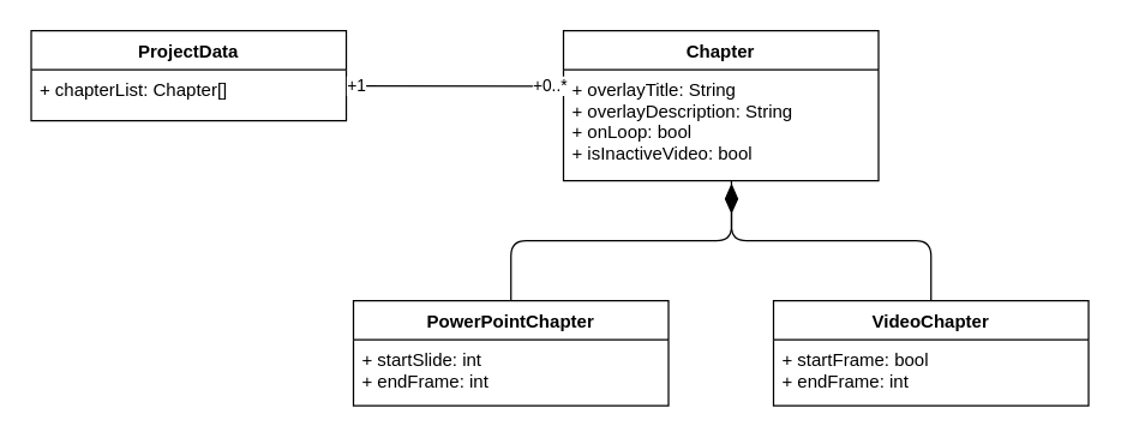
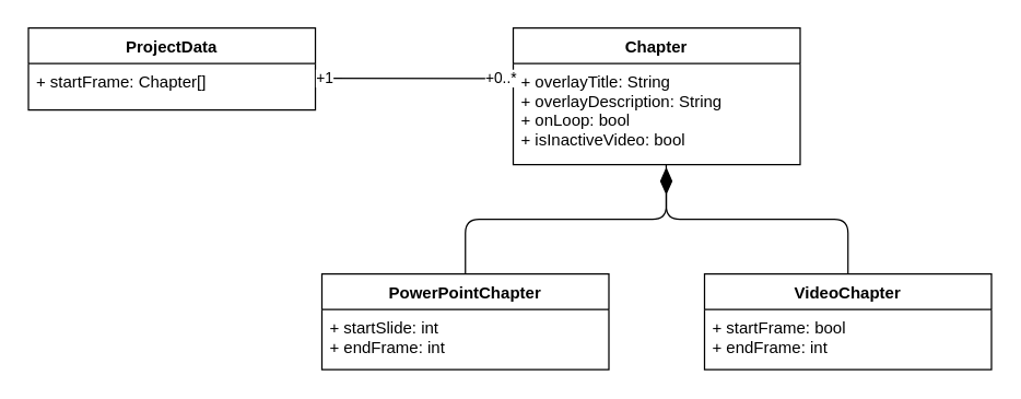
- <mxCell id="5" value="+ chapterList: Chapter[]&#10;" style="text;strokeColor=none;fillColor=none;align=left;verticalAlign=top;spacingLeft=4;spacingRight=4;overflow=hidden;rotatable=0;points=[[0,0.5],[1,0.5]];portConstraint=eastwest;" parent="4" vertex="1"><mxGeometry y="26" width="210" height="34" as="geometry" /></mxCell>
+ <mxCell id="5" value="+ startFrame: Chapter[]&#10;" style="text;strokeColor=none;fillColor=none;align=left;verticalAlign=top;spacingLeft=4;spacingRight=4;overflow=hidden;rotatable=0;points=[[0,0.5],[1,0.5]];portConstraint=eastwest;" parent="4" vertex="1"><mxGeometry y="26" width="210" height="34" as="geometry" /></mxCell>
